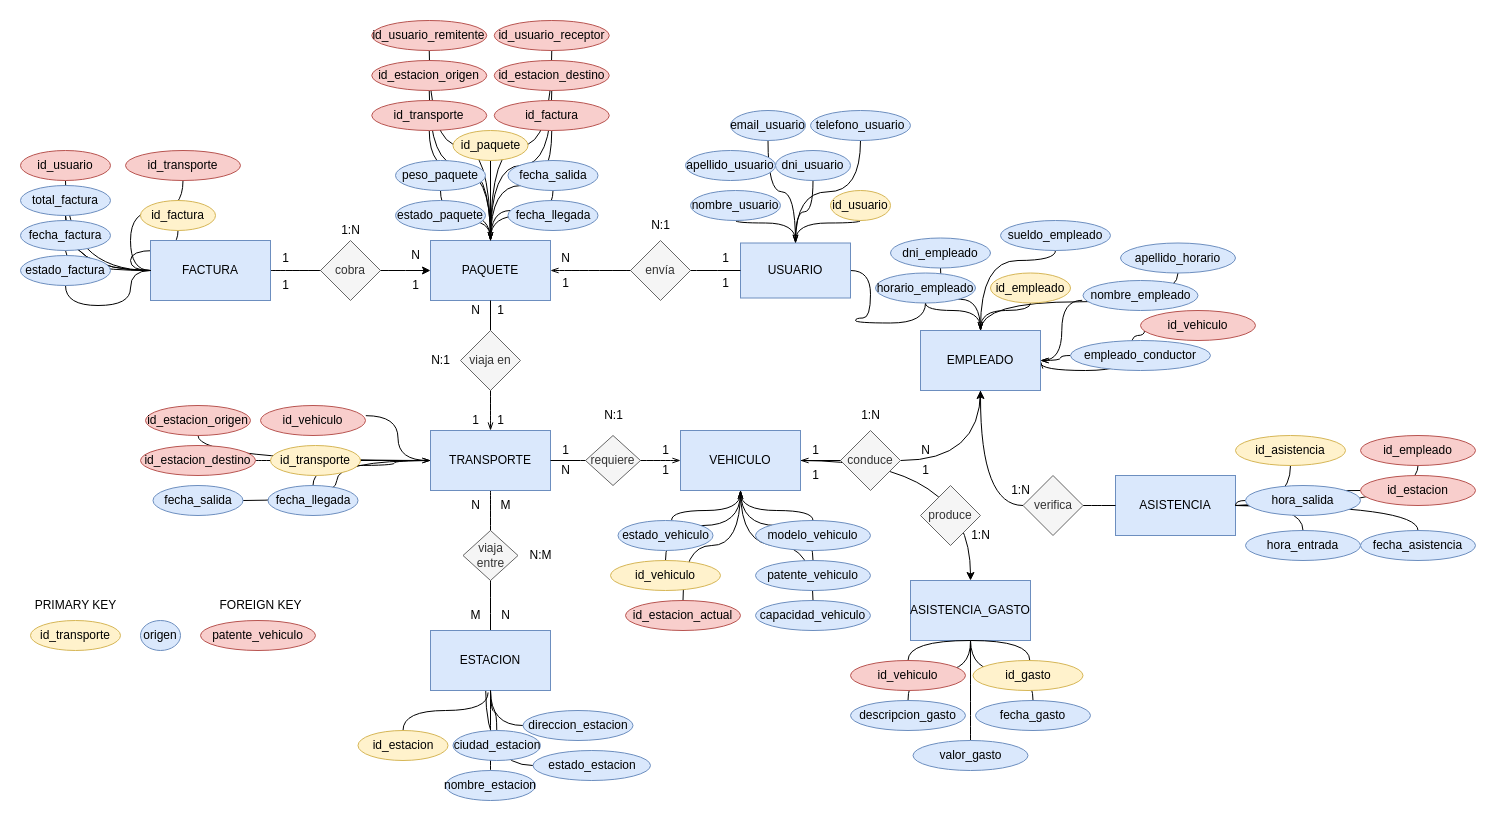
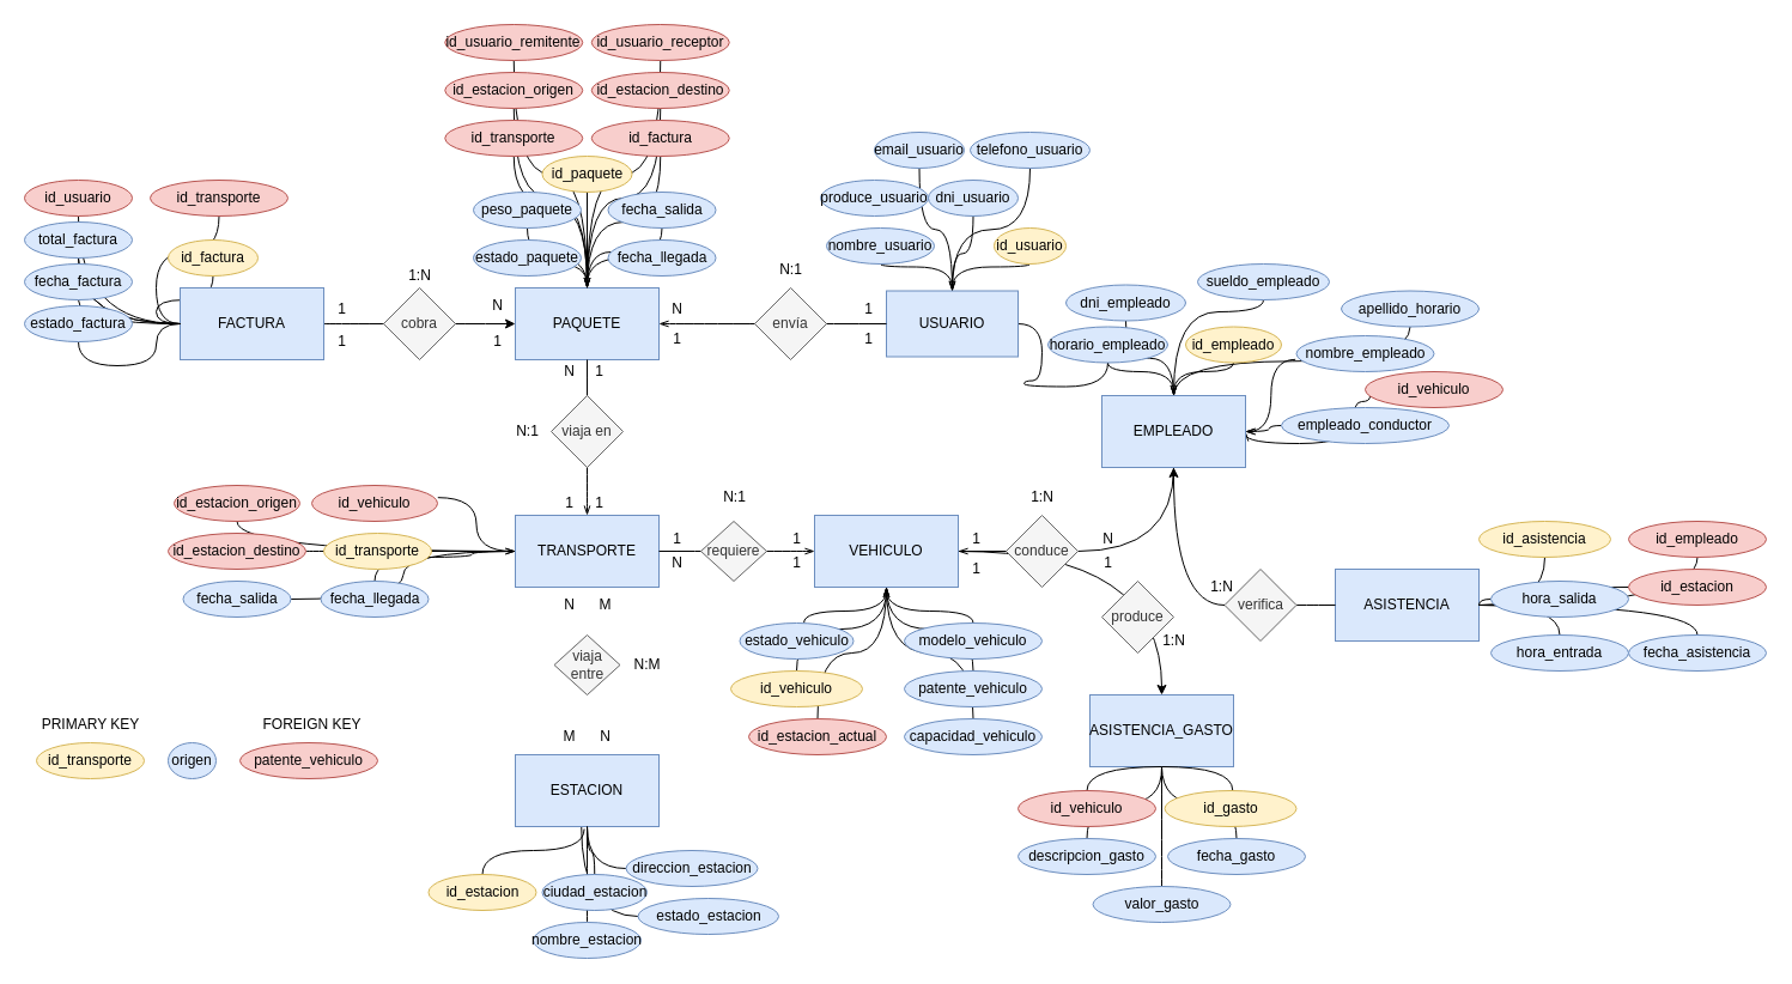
- <mxCell id="106" value="apellido_usuario" style="ellipse;whiteSpace=wrap;html=1;sketch=0;overflow=visible;strokeOpacity=100;portConstraint=south;fillColor=#dae8fc;strokeColor=#6c8ebf;" vertex="1" parent="1"><mxGeometry x="685" y="150" width="90" height="30" as="geometry" /></mxCell>
+ <mxCell id="106" value="produce_usuario" style="ellipse;whiteSpace=wrap;html=1;sketch=0;overflow=visible;strokeOpacity=100;portConstraint=south;fillColor=#dae8fc;strokeColor=#6c8ebf;" vertex="1" parent="1"><mxGeometry x="685" y="150" width="90" height="30" as="geometry" /></mxCell>
- <mxCell id="43" style="edgeStyle=orthogonalEdgeStyle;curved=1;rounded=0;orthogonalLoop=1;jettySize=auto;html=1;entryX=0.5;entryY=0;entryDx=0;entryDy=0;endArrow=none;endFill=0;" edge="1" parent="1" source="44" target="109"><mxGeometry relative="1" as="geometry" /></mxCell>
